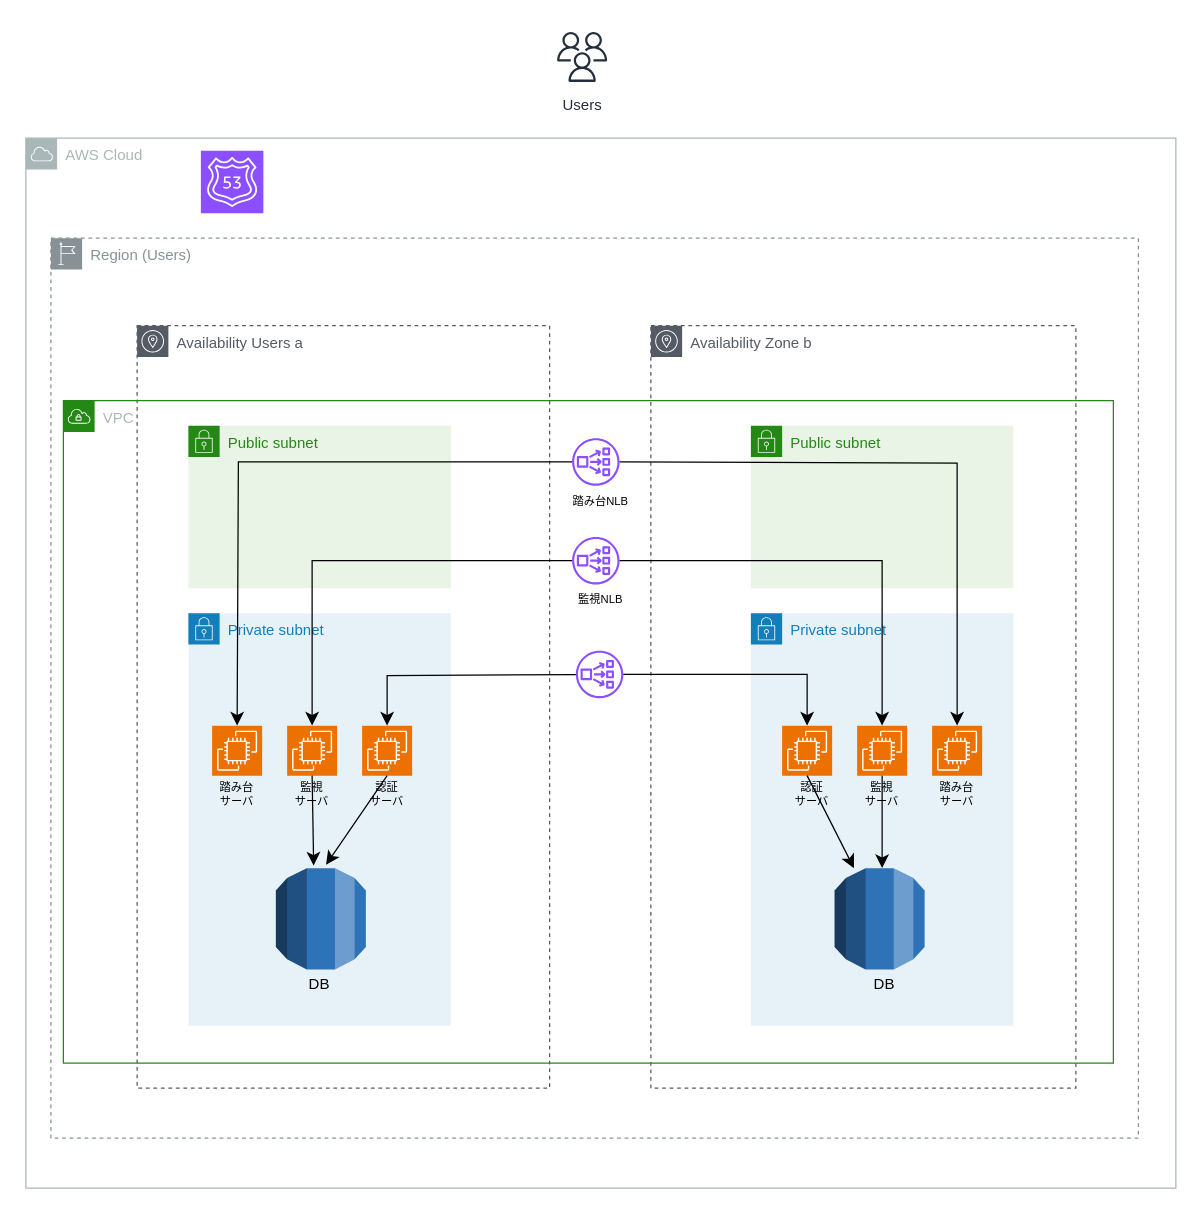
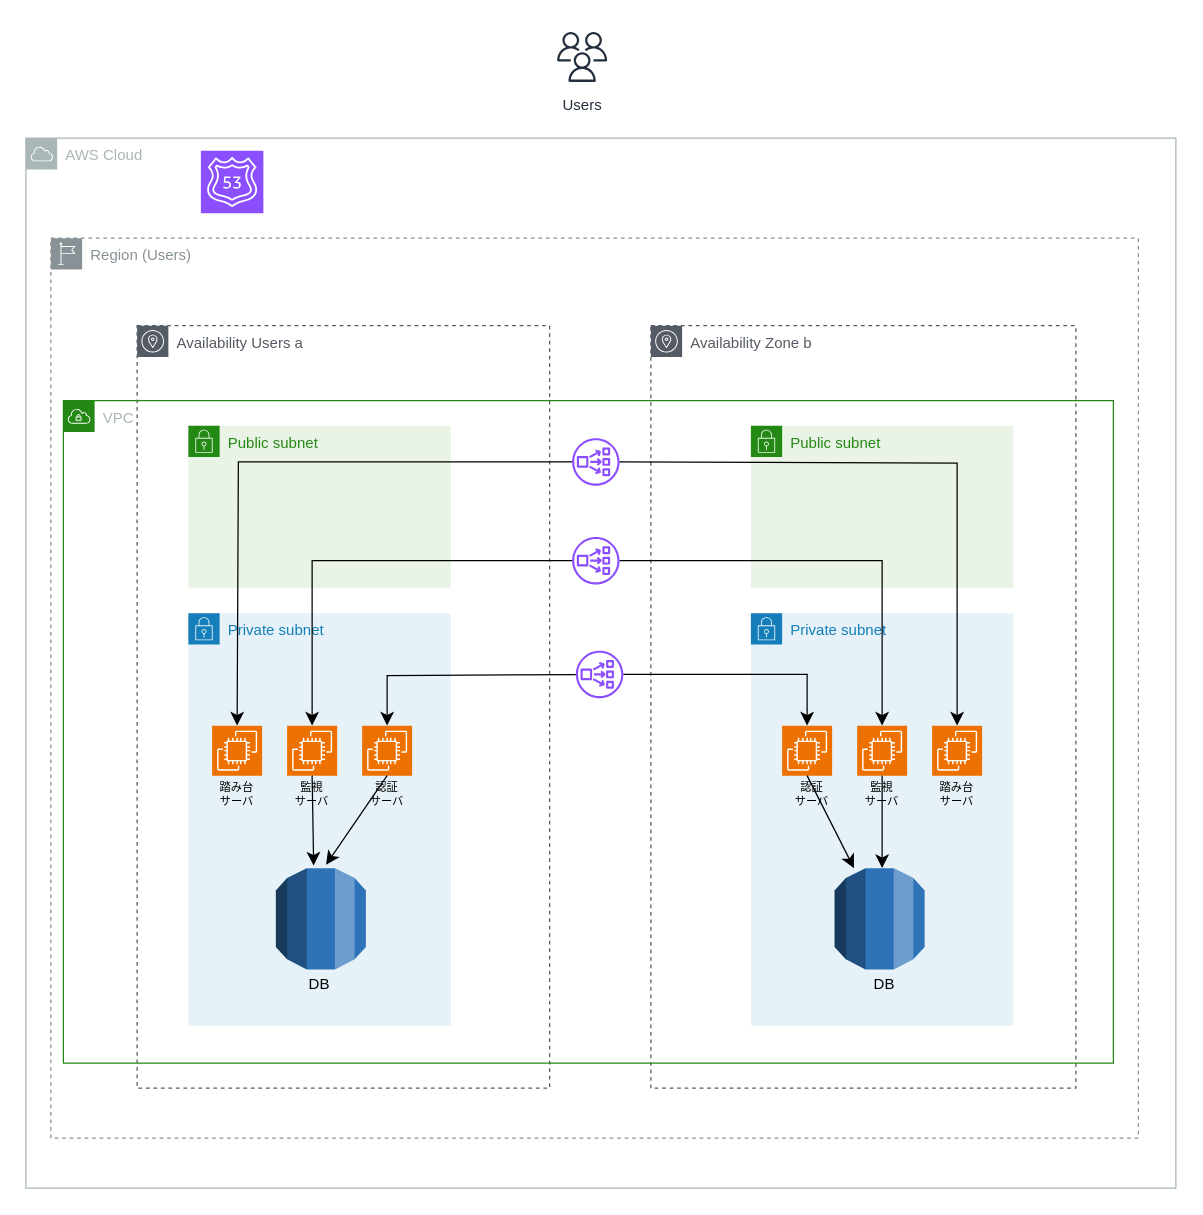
- <mxCell id="40" value="&lt;font style=&quot;font-size: 9px;&quot;&gt;踏み台NLB&lt;/font&gt;" style="text;html=1;strokeColor=none;fillColor=none;align=center;verticalAlign=middle;whiteSpace=wrap;rounded=0;fontSize=16;" vertex="1" parent="1"><mxGeometry x="440" y="389" width="80" height="18" as="geometry" /></mxCell>
- <mxCell id="41" value="&lt;font style=&quot;font-size: 9px;&quot;&gt;監視NLB&lt;/font&gt;" style="text;html=1;strokeColor=none;fillColor=none;align=center;verticalAlign=middle;whiteSpace=wrap;rounded=0;fontSize=16;" vertex="1" parent="1"><mxGeometry x="440" y="467" width="80" height="18" as="geometry" /></mxCell>
